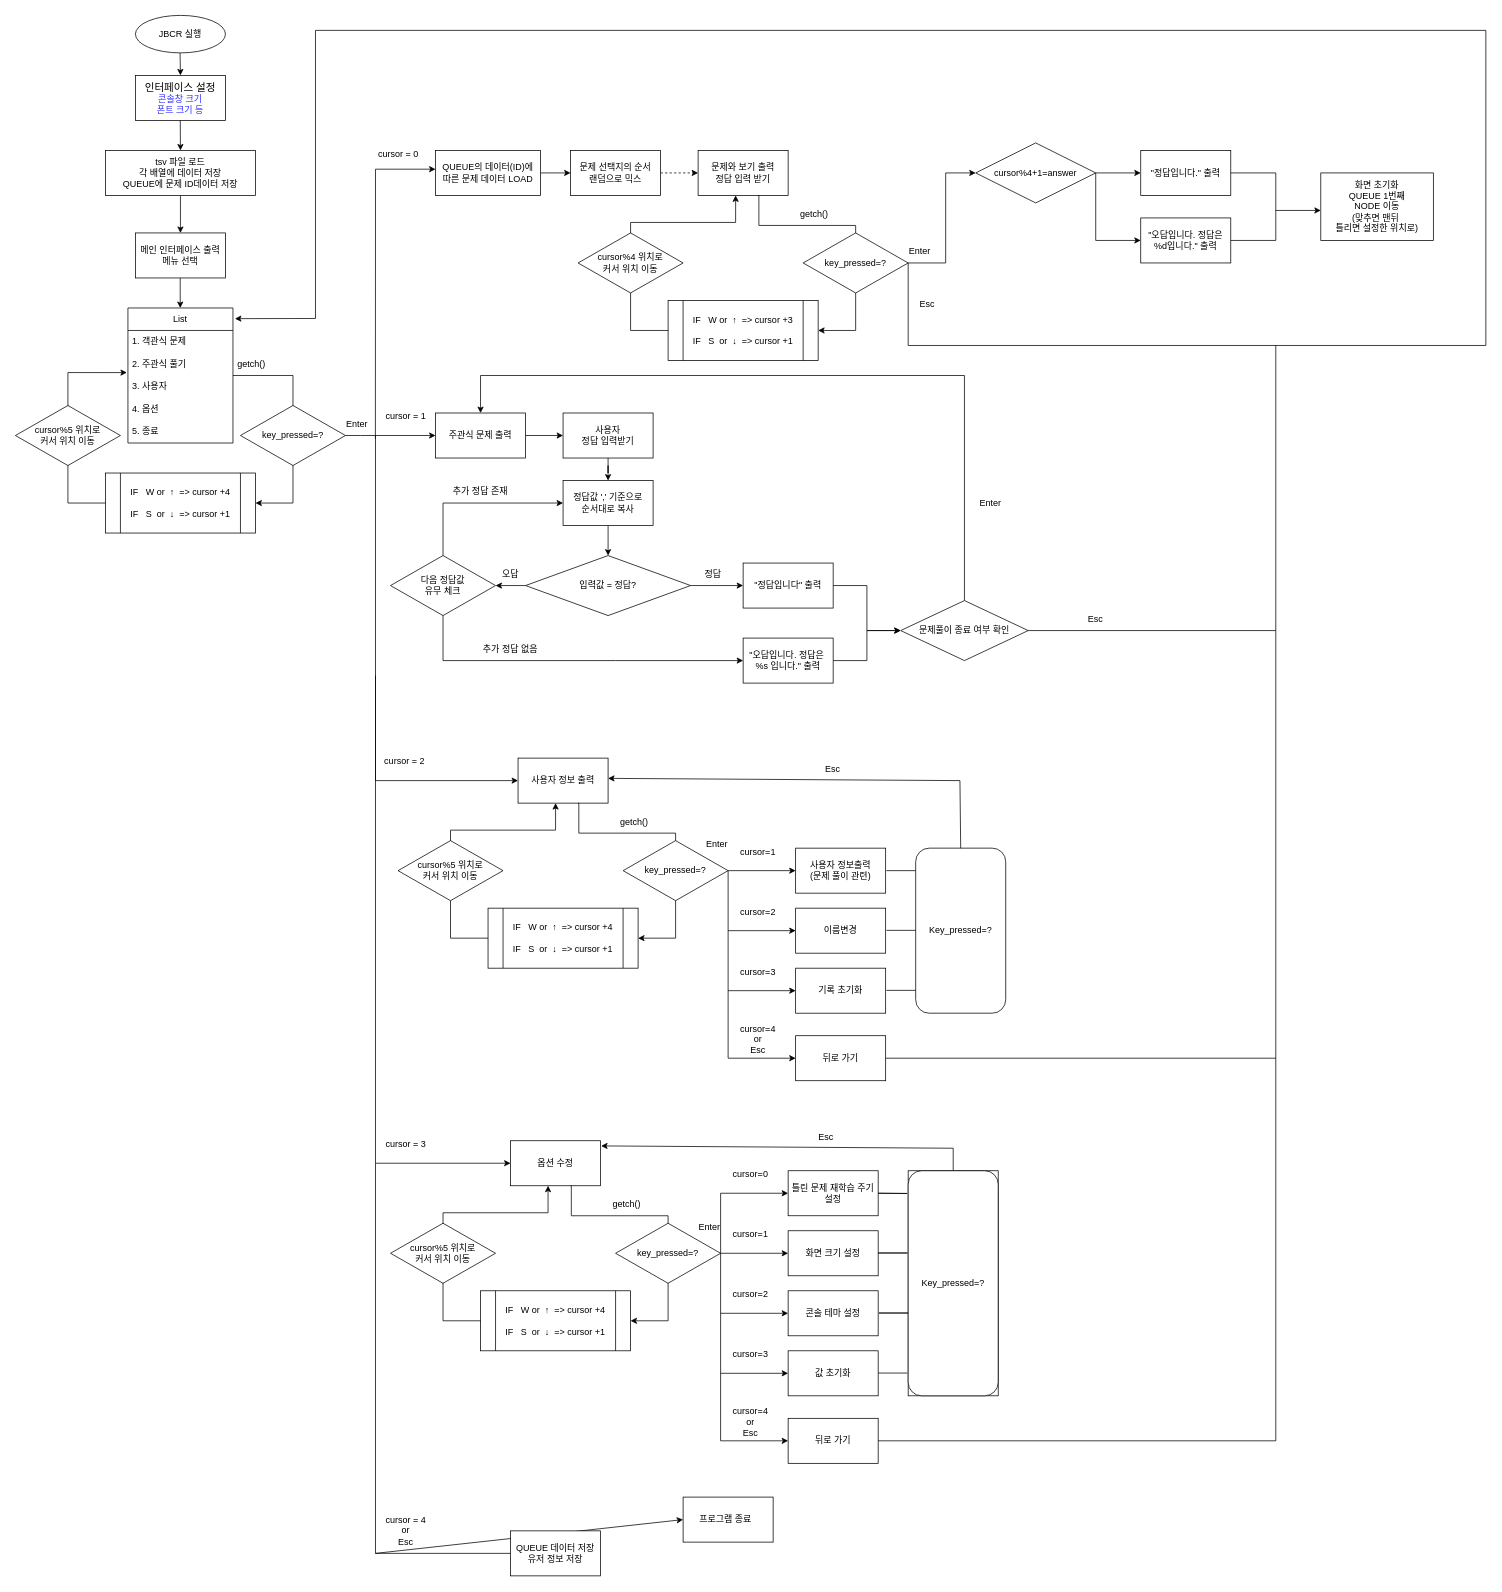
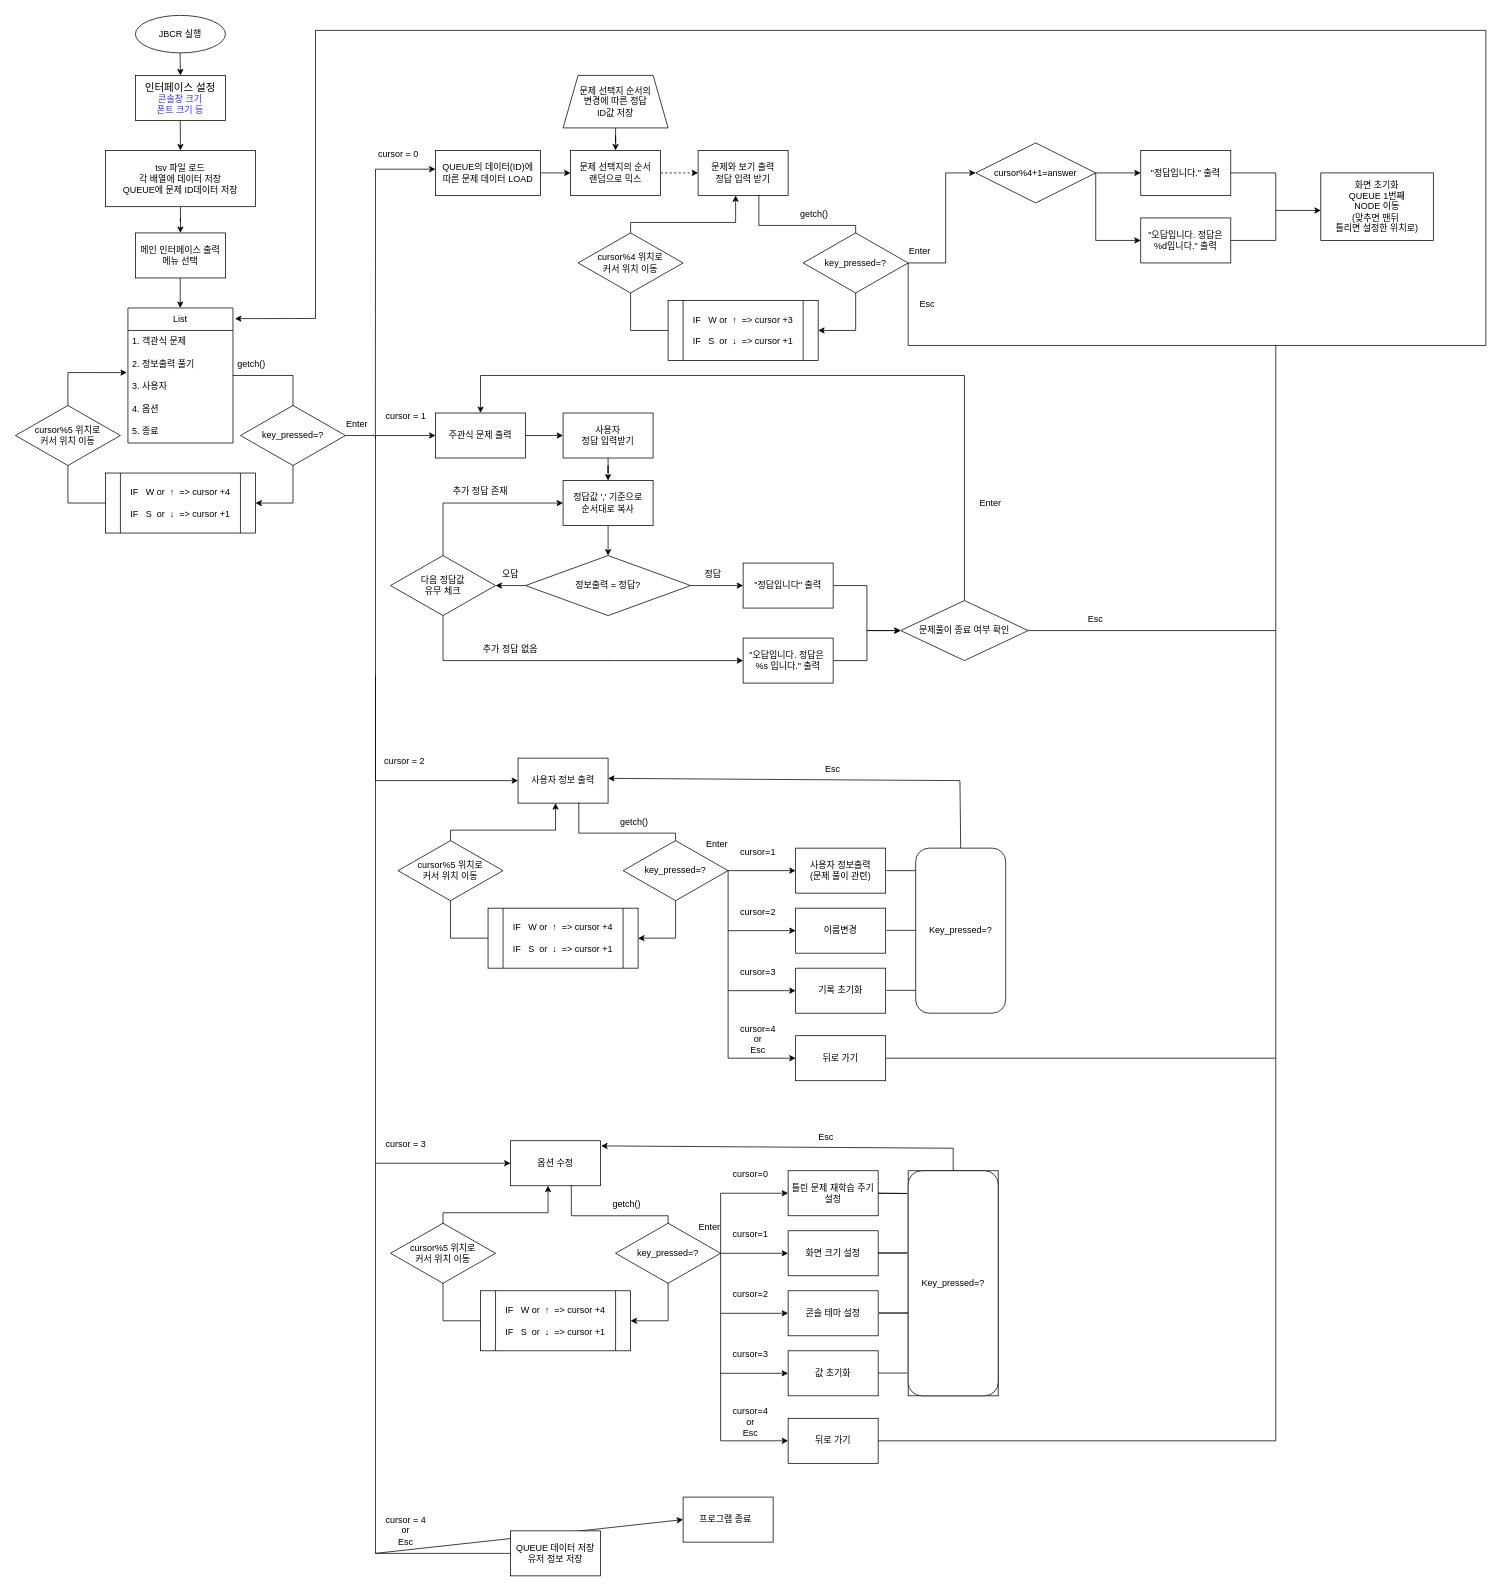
+ <mxCell id="40" value="문제 선택지 순서의&lt;br&gt;변경에 따른 정답 &lt;br&gt;ID값 저장&lt;br&gt;" style="shape=trapezoid;perimeter=trapezoidPerimeter;whiteSpace=wrap;html=1;fixedSize=1;" parent="1" vertex="1"><mxGeometry x="750" y="100" width="140" height="70" as="geometry" /></mxCell>
+ <mxCell id="39" value="" style="edgeStyle=orthogonalEdgeStyle;rounded=0;orthogonalLoop=1;jettySize=auto;html=1;" parent="1" source="40" target="30" edge="1"><mxGeometry relative="1" as="geometry" /></mxCell>
- <mxCell id="28" value="tsv 파일 로드&lt;br&gt;각 배열에 데이터 저장&lt;br&gt;QUEUE에 문제 ID데이터 저장" style="rounded=0;whiteSpace=wrap;html=1;" parent="1" vertex="1"><mxGeometry x="140" y="200" width="200" height="60" as="geometry" /></mxCell>
+ <mxCell id="28" value="tsv 파일 로드&lt;br&gt;각 배열에 데이터 저장&lt;br&gt;QUEUE에 문제 ID데이터 저장" style="rounded=0;whiteSpace=wrap;html=1;" parent="1" vertex="1"><mxGeometry x="140" y="200" width="200" height="75" as="geometry" /></mxCell>
- <mxCell id="15" value="2. 주관식 풀기" style="text;strokeColor=none;fillColor=none;align=left;verticalAlign=middle;spacingLeft=4;spacingRight=4;overflow=hidden;points=[[0,0.5],[1,0.5]];portConstraint=eastwest;rotatable=0;whiteSpace=wrap;html=1;" parent="13" vertex="1"><mxGeometry y="60" width="140" height="30" as="geometry" /></mxCell>
+ <mxCell id="15" value="2. 정보출력 풀기" style="text;strokeColor=none;fillColor=none;align=left;verticalAlign=middle;spacingLeft=4;spacingRight=4;overflow=hidden;points=[[0,0.5],[1,0.5]];portConstraint=eastwest;rotatable=0;whiteSpace=wrap;html=1;" parent="13" vertex="1"><mxGeometry y="60" width="140" height="30" as="geometry" /></mxCell>
- <mxCell id="129" value="입력값 = 정답?" style="rhombus;whiteSpace=wrap;html=1;" vertex="1" parent="1"><mxGeometry x="700" y="740" width="220" height="80" as="geometry" /></mxCell>
+ <mxCell id="129" value="정보출력 = 정답?" style="rhombus;whiteSpace=wrap;html=1;" vertex="1" parent="1"><mxGeometry x="700" y="740" width="220" height="80" as="geometry" /></mxCell>
